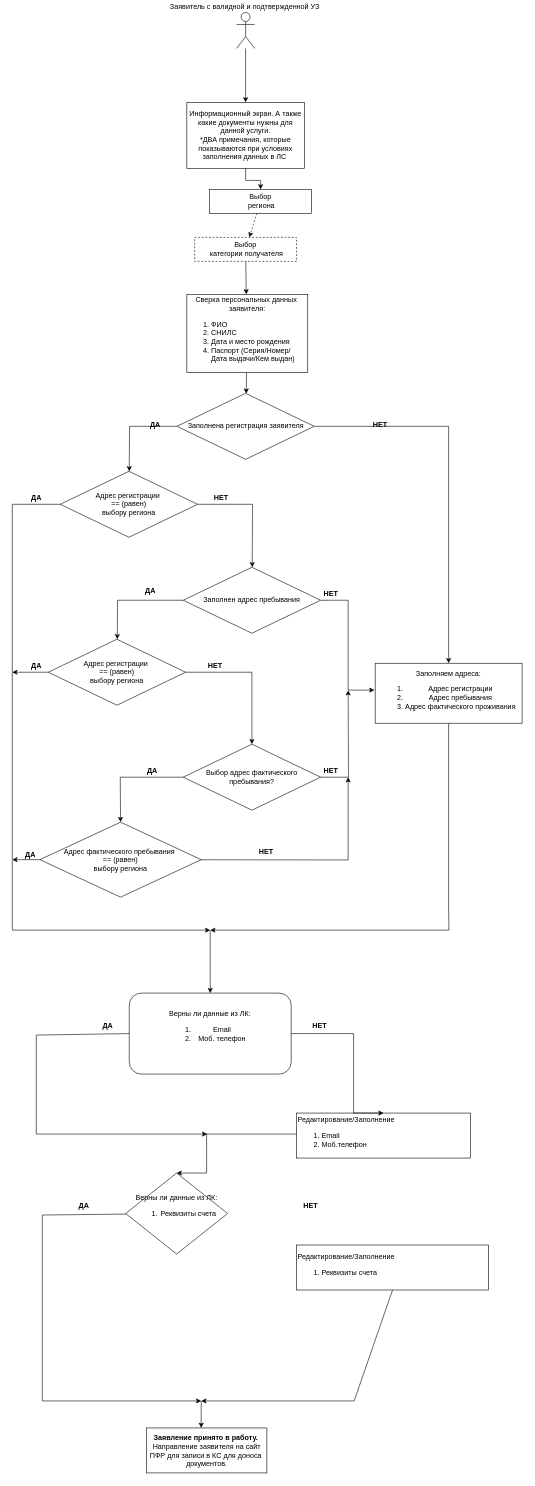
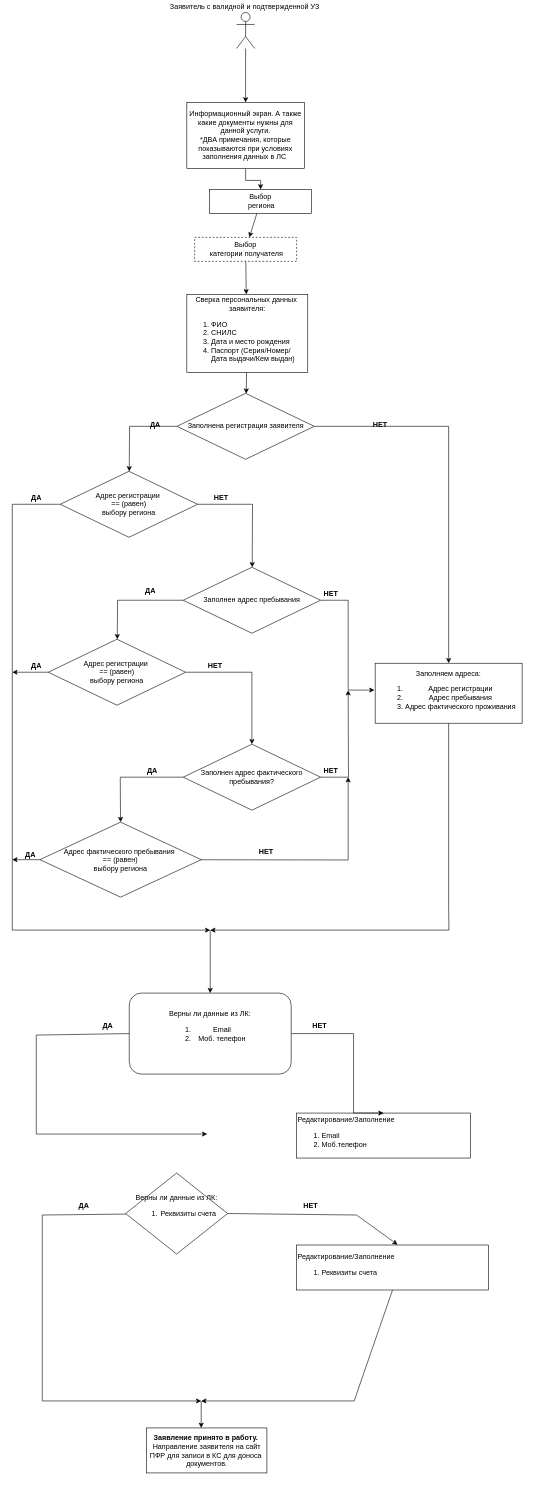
- <mxCell id="6" value="" style="edgeStyle=none;rounded=0;jumpSize=2;orthogonalLoop=1;jettySize=auto;html=1;elbow=vertical;dashed=1;" edge="1" parent="1" source="7" target="47"><mxGeometry relative="1" as="geometry" /></mxCell>
+ <mxCell id="6" value="" style="edgeStyle=none;rounded=0;jumpSize=2;orthogonalLoop=1;jettySize=auto;html=1;elbow=vertical;" edge="1" parent="1" source="7" target="47"><mxGeometry relative="1" as="geometry" /></mxCell>
- <mxCell id="31" value="Выбор адрес фактического пребывания?" style="rhombus;whiteSpace=wrap;html=1;" parent="1" vertex="1"><mxGeometry x="305" y="1240" width="229" height="110" as="geometry" /></mxCell>
+ <mxCell id="31" value="Заполнен адрес фактического пребывания?" style="rhombus;whiteSpace=wrap;html=1;" parent="1" vertex="1"><mxGeometry x="305" y="1240" width="229" height="110" as="geometry" /></mxCell>
- <mxCell id="33" value="" style="edgeStyle=orthogonalEdgeStyle;rounded=0;orthogonalLoop=1;jettySize=auto;html=1;entryX=0.5;entryY=0;entryDx=0;entryDy=0;" edge="1" parent="1" source="34" target="53"><mxGeometry relative="1" as="geometry"><mxPoint x="589" y="2010" as="targetPoint" /><Array as="points"><mxPoint x="344" y="1890" /></Array></mxGeometry></mxCell>
+ <mxCell id="57" value="" style="endArrow=classic;html=1;rounded=0;elbow=vertical;exitX=1;exitY=0.5;exitDx=0;exitDy=0;entryX=0.526;entryY=-0.008;entryDx=0;entryDy=0;entryPerimeter=0;jumpSize=2;spacing=1;" edge="1" parent="1" source="53" target="54"><mxGeometry width="50" height="50" relative="1" as="geometry"><mxPoint x="554" y="2120" as="sourcePoint" /><mxPoint x="599" y="2025" as="targetPoint" /><Array as="points"><mxPoint x="594" y="2025" /></Array></mxGeometry></mxCell>
